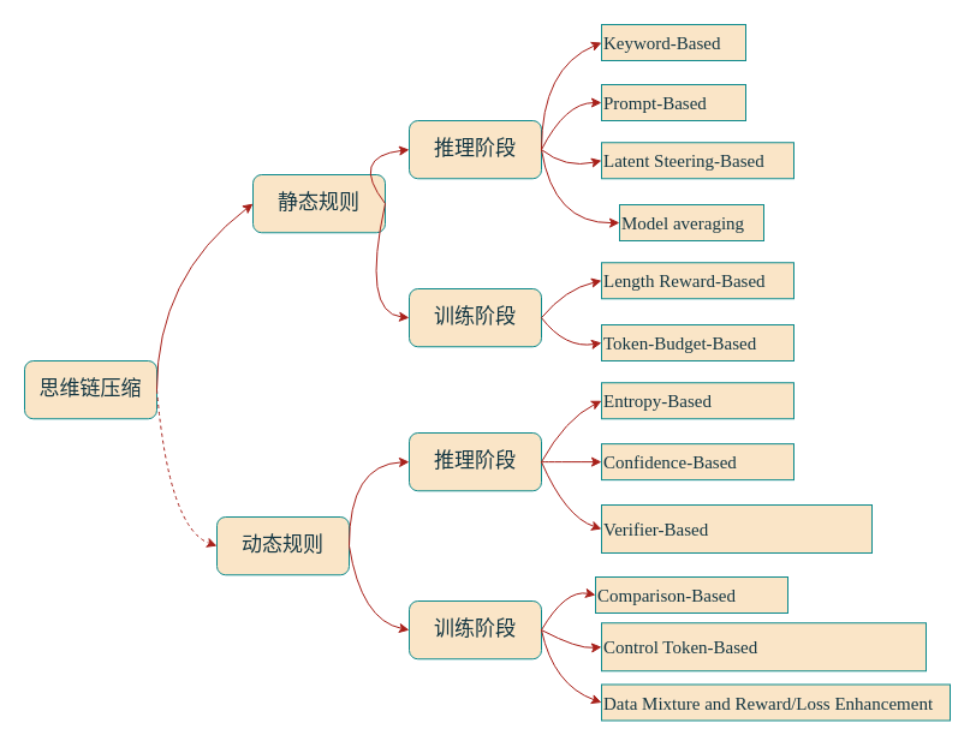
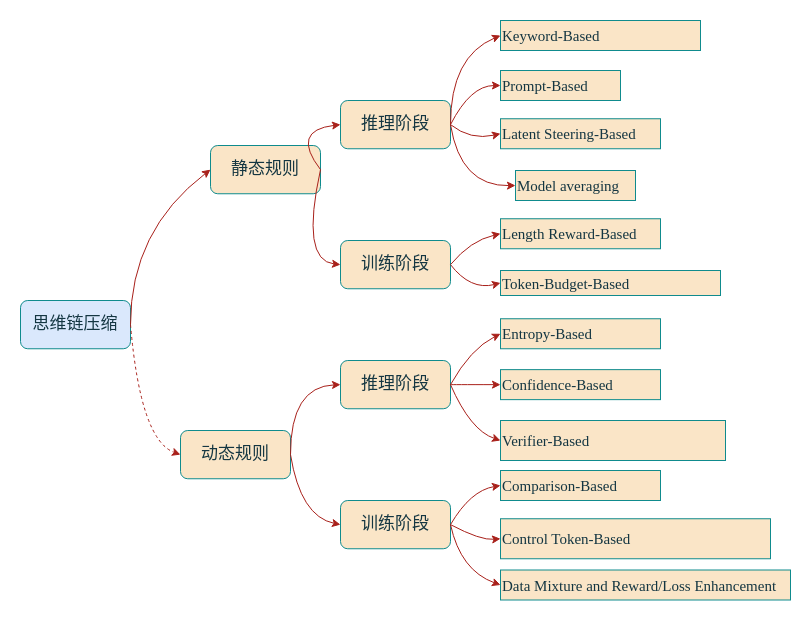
- <mxCell id="15" value="&lt;h4 style=&quot;font-size: 16px;&quot;&gt;&lt;span style=&quot;font-family: 楷体; font-weight: normal;&quot;&gt;&lt;font style=&quot;font-size: 15px;&quot; face=&quot;Times New Roman&quot;&gt;Keyword-Based&lt;/font&gt;&lt;/span&gt;&lt;/h4&gt;" style="text;html=1;whiteSpace=wrap;strokeColor=#0F8B8D;fillColor=#FAE5C7;align=left;verticalAlign=middle;rounded=0;labelBackgroundColor=none;fontColor=#143642;" vertex="1" parent="1"><mxGeometry x="500" y="20" width="120" height="30" as="geometry" /></mxCell>
+ <mxCell id="15" value="&lt;h4 style=&quot;font-size: 16px;&quot;&gt;&lt;span style=&quot;font-family: 楷体; font-weight: normal;&quot;&gt;&lt;font style=&quot;font-size: 15px;&quot; face=&quot;Times New Roman&quot;&gt;Keyword-Based&lt;/font&gt;&lt;/span&gt;&lt;/h4&gt;" style="text;html=1;whiteSpace=wrap;strokeColor=#0F8B8D;fillColor=#FAE5C7;align=left;verticalAlign=middle;rounded=0;labelBackgroundColor=none;fontColor=#143642;" vertex="1" parent="1"><mxGeometry x="500" y="20" width="200" height="30" as="geometry" /></mxCell>
- <mxCell id="20" value="&lt;h4 style=&quot;&quot;&gt;&lt;font face=&quot;Times New Roman&quot;&gt;&lt;span style=&quot;font-size: 15px; font-weight: 400;&quot;&gt;Token-Budget-Based&lt;/span&gt;&lt;/font&gt;&lt;/h4&gt;" style="text;html=1;whiteSpace=wrap;strokeColor=#0F8B8D;fillColor=#FAE5C7;align=left;verticalAlign=middle;rounded=0;labelBackgroundColor=none;fontColor=#143642;" vertex="1" parent="1"><mxGeometry x="500" y="270" width="160" height="30" as="geometry" /></mxCell>
+ <mxCell id="20" value="&lt;h4 style=&quot;&quot;&gt;&lt;font face=&quot;Times New Roman&quot;&gt;&lt;span style=&quot;font-size: 15px; font-weight: 400;&quot;&gt;Token-Budget-Based&lt;/span&gt;&lt;/font&gt;&lt;/h4&gt;" style="text;html=1;whiteSpace=wrap;strokeColor=#0F8B8D;fillColor=#FAE5C7;align=left;verticalAlign=middle;rounded=0;labelBackgroundColor=none;fontColor=#143642;" vertex="1" parent="1"><mxGeometry x="500" y="270" width="220" height="25" as="geometry" /></mxCell>
- <mxCell id="2" value="&lt;font style=&quot;font-size: 17px;&quot;&gt;&lt;span style=&quot;text-wrap-mode: nowrap;&quot;&gt;思维链压缩&lt;/span&gt;&lt;/font&gt;" style="rounded=1;whiteSpace=wrap;html=1;fillColor=#FAE5C7;strokeColor=#0F8B8D;fontFamily=Kaiti;labelBackgroundColor=none;fontColor=#143642;" vertex="1" parent="1"><mxGeometry x="20" y="300" width="110" height="48.25" as="geometry" /></mxCell>
+ <mxCell id="2" value="&lt;font style=&quot;font-size: 17px;&quot;&gt;&lt;span style=&quot;text-wrap-mode: nowrap;&quot;&gt;思维链压缩&lt;/span&gt;&lt;/font&gt;" style="rounded=1;whiteSpace=wrap;html=1;fillColor=#dae8fc;strokeColor=#0F8B8D;fontFamily=Kaiti;labelBackgroundColor=none;fontColor=#143642;" vertex="1" parent="1"><mxGeometry x="20" y="300" width="110" height="48.25" as="geometry" /></mxCell>
- <mxCell id="24" value="&lt;h4 style=&quot;&quot;&gt;&lt;font face=&quot;Times New Roman&quot;&gt;&lt;span style=&quot;font-size: 15px; font-weight: 400;&quot;&gt;Comparison-Based&lt;/span&gt;&lt;/font&gt;&lt;/h4&gt;" style="text;html=1;whiteSpace=wrap;strokeColor=#0F8B8D;fillColor=#FAE5C7;align=left;verticalAlign=middle;rounded=0;labelBackgroundColor=none;fontColor=#143642;" vertex="1" parent="1"><mxGeometry x="495" y="480" width="160" height="30" as="geometry" /></mxCell>
+ <mxCell id="24" value="&lt;h4 style=&quot;&quot;&gt;&lt;font face=&quot;Times New Roman&quot;&gt;&lt;span style=&quot;font-size: 15px; font-weight: 400;&quot;&gt;Comparison-Based&lt;/span&gt;&lt;/font&gt;&lt;/h4&gt;" style="text;html=1;whiteSpace=wrap;strokeColor=#0F8B8D;fillColor=#FAE5C7;align=left;verticalAlign=middle;rounded=0;labelBackgroundColor=none;fontColor=#143642;" vertex="1" parent="1"><mxGeometry x="500" y="470" width="160" height="30" as="geometry" /></mxCell>
